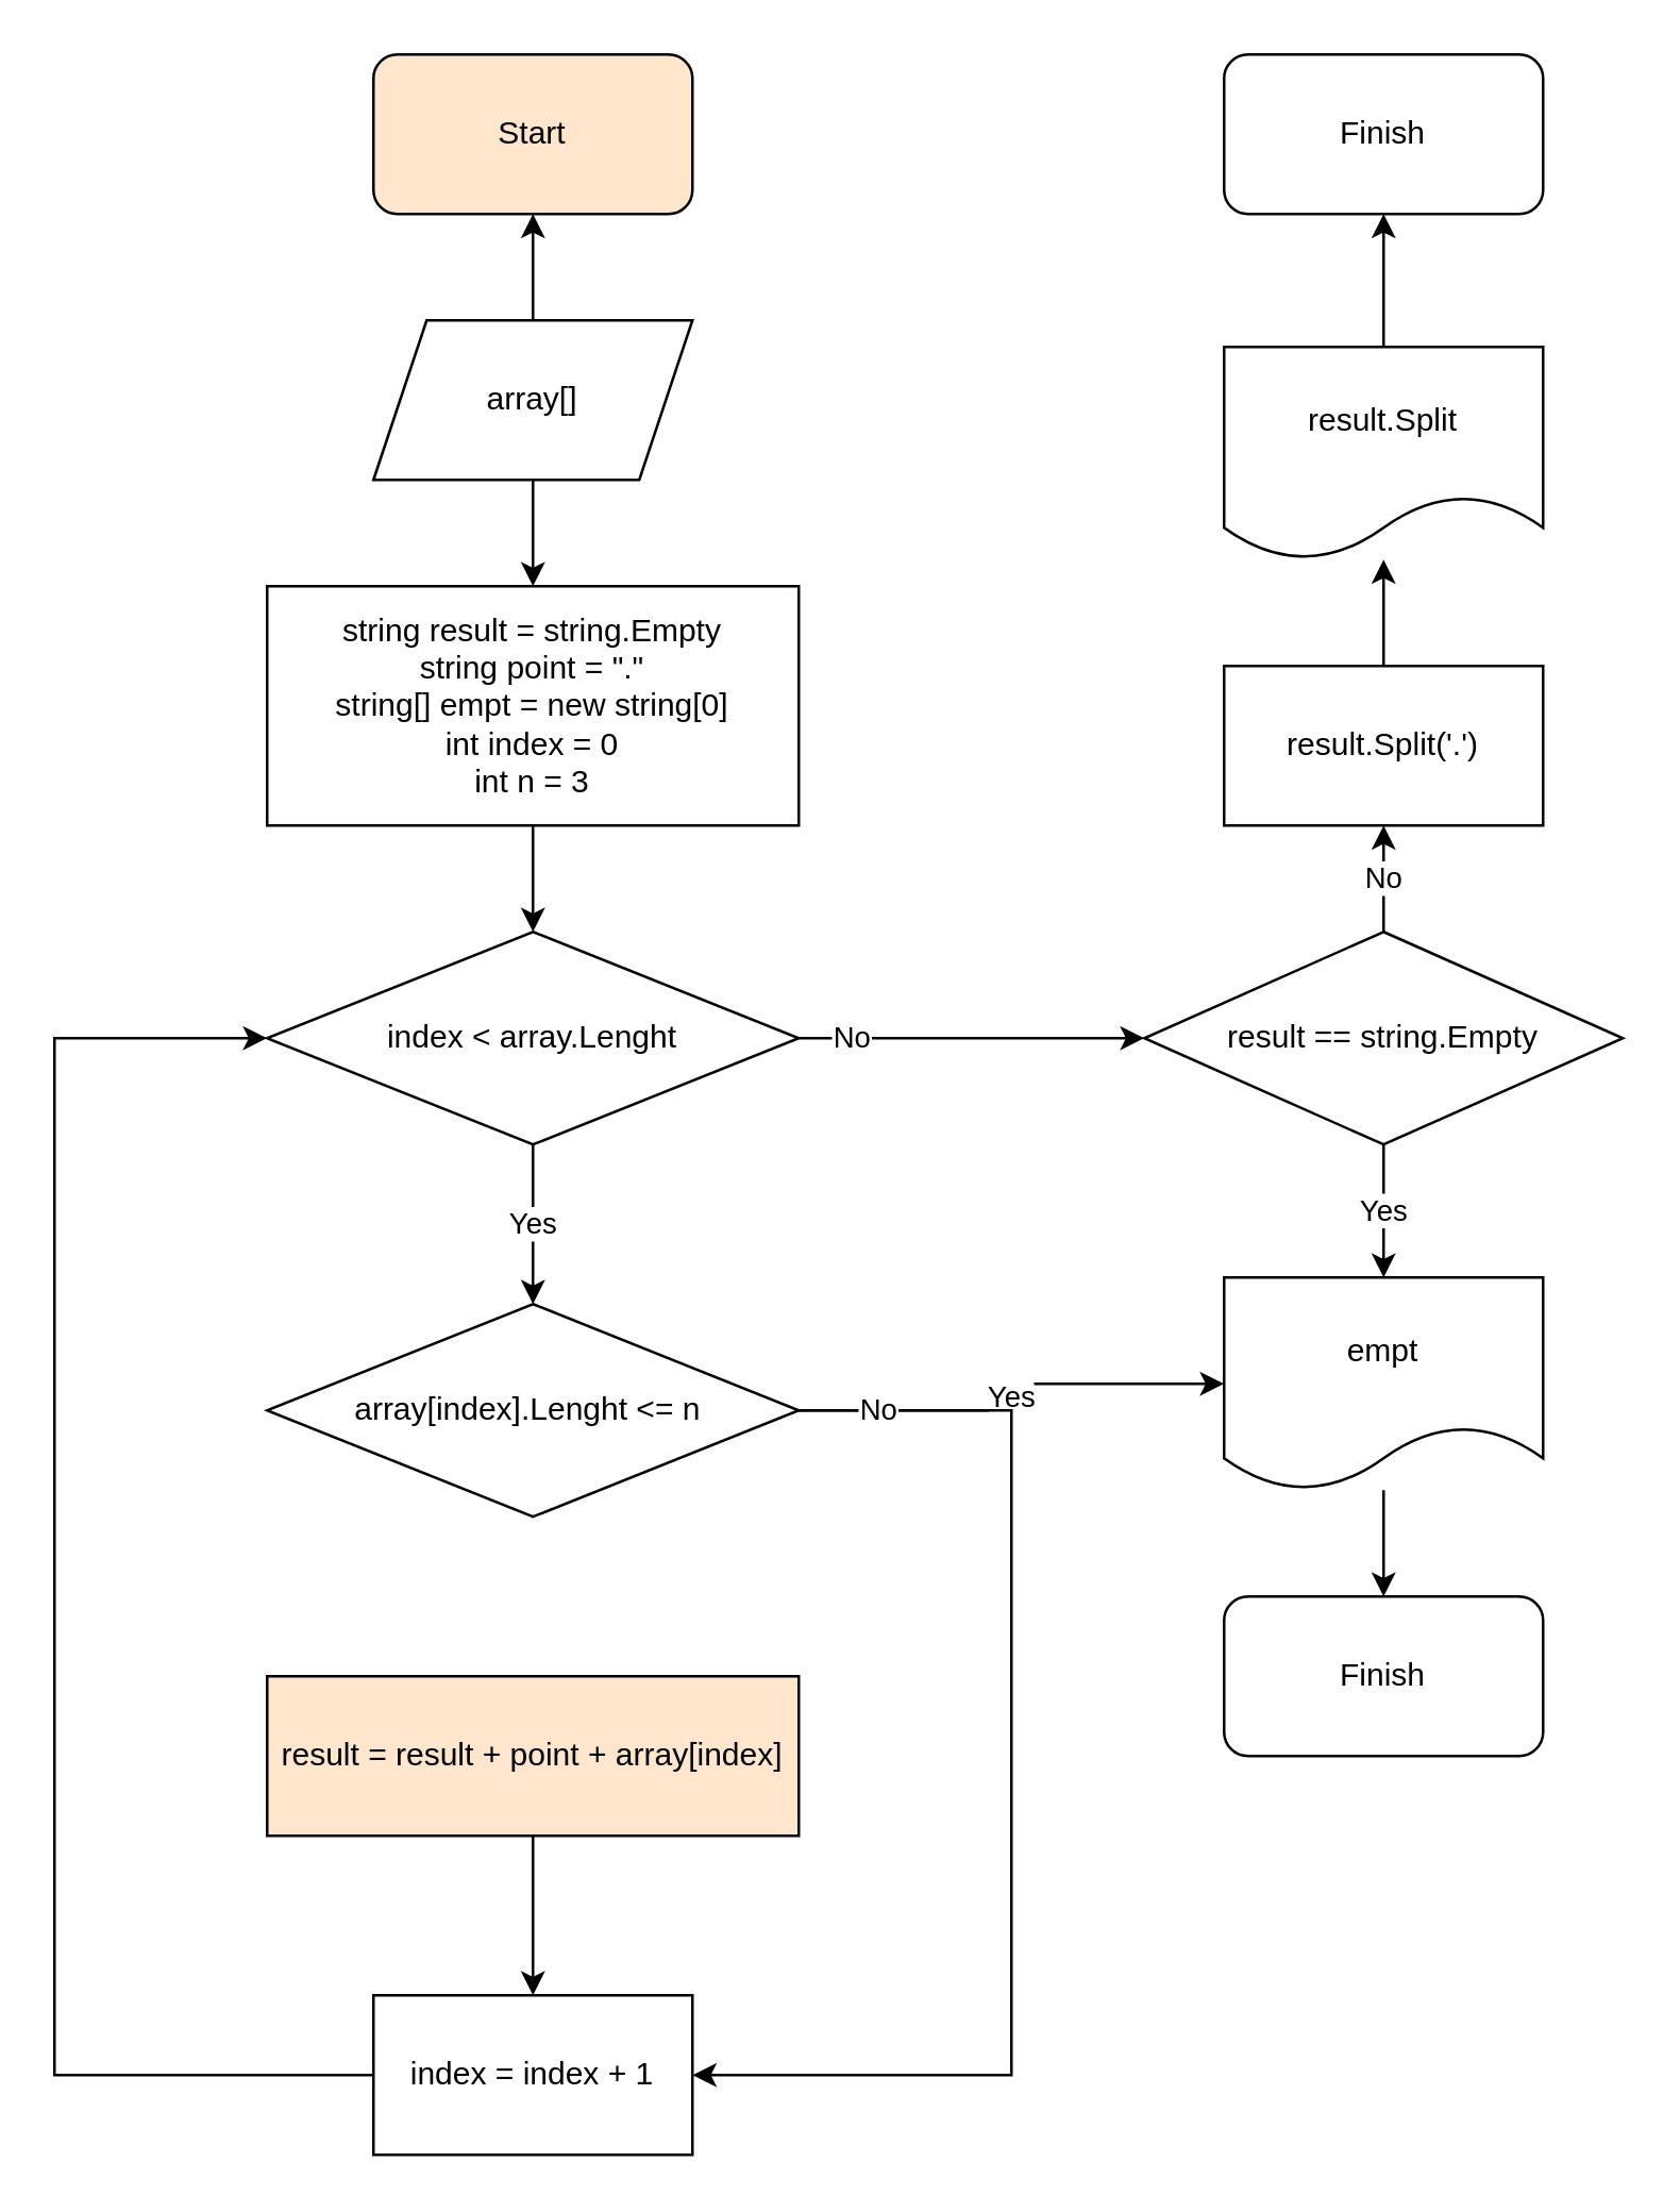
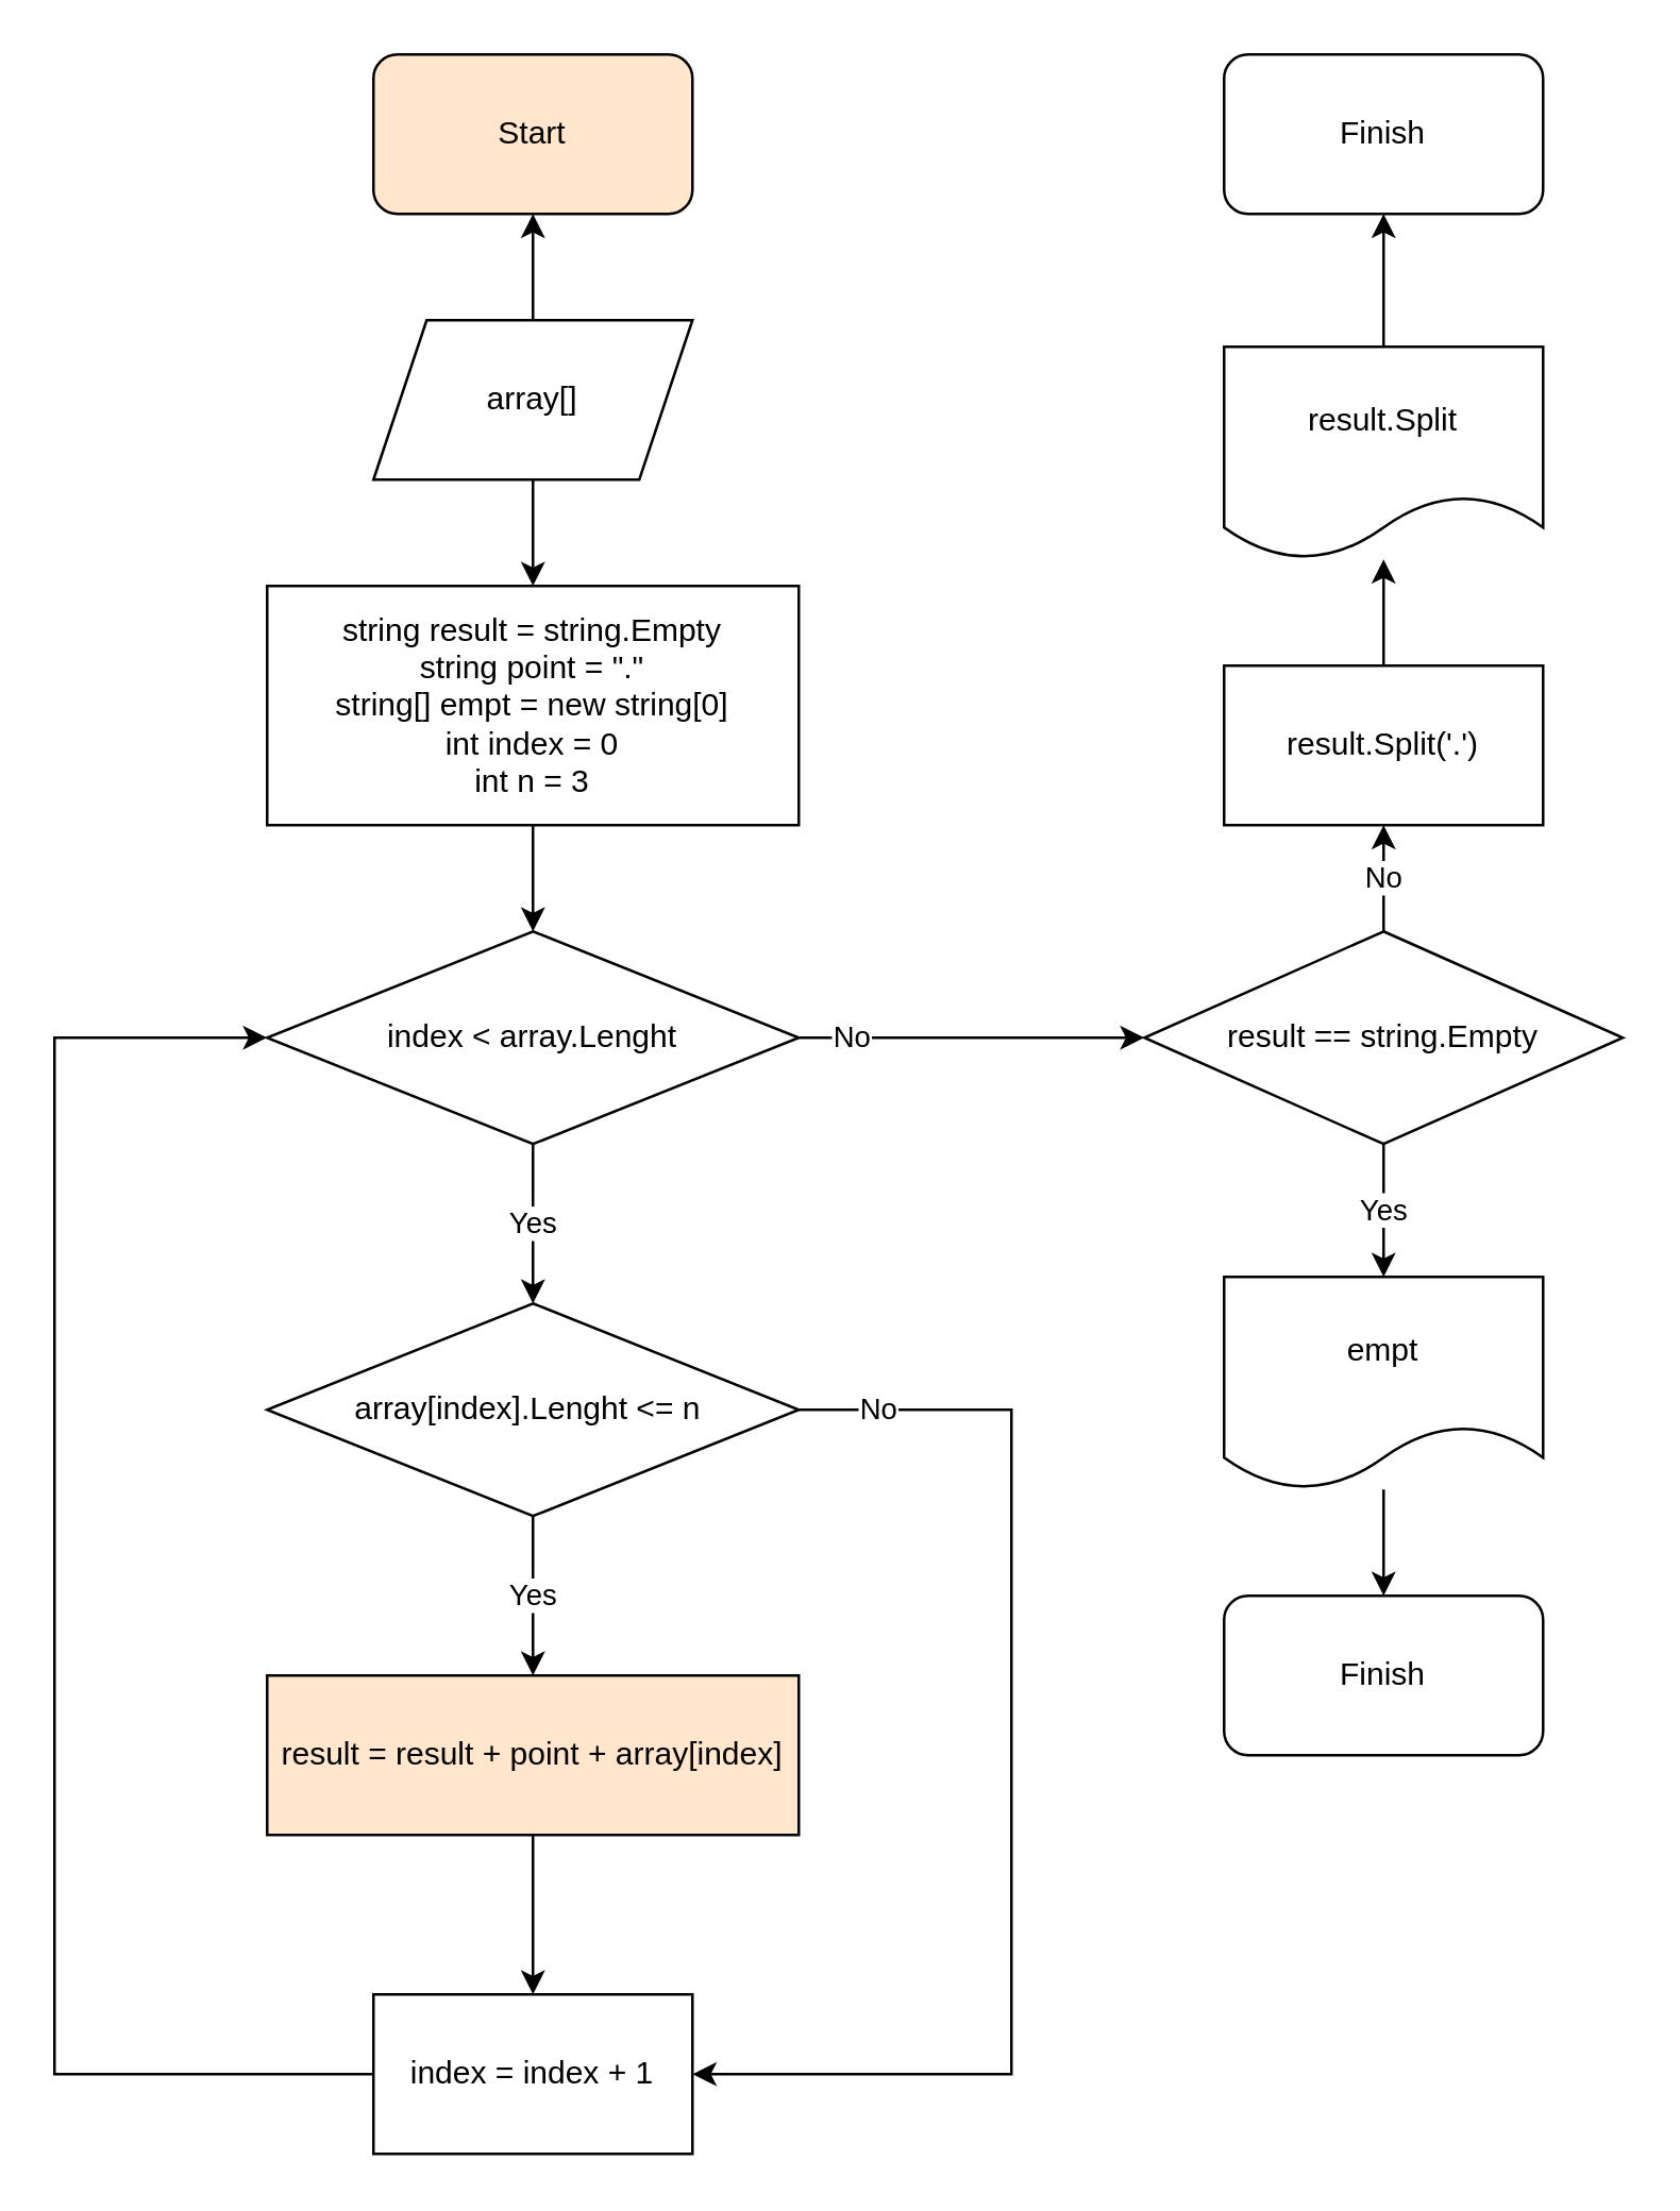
- <mxCell id="2" value="Yes" style="edgeStyle=orthogonalEdgeStyle;rounded=0;orthogonalLoop=1;jettySize=auto;html=1;" edge="1" parent="1" source="3" target="19"><mxGeometry relative="1" as="geometry" /></mxCell>
+ <mxCell id="2" value="Yes" style="edgeStyle=orthogonalEdgeStyle;rounded=0;orthogonalLoop=1;jettySize=auto;html=1;" edge="1" parent="1" source="3" target="5"><mxGeometry relative="1" as="geometry" /></mxCell>
